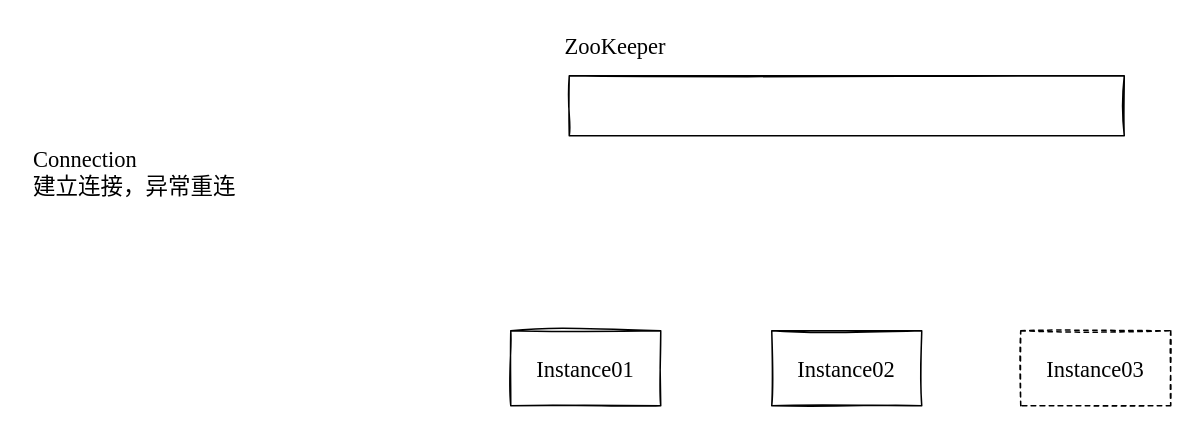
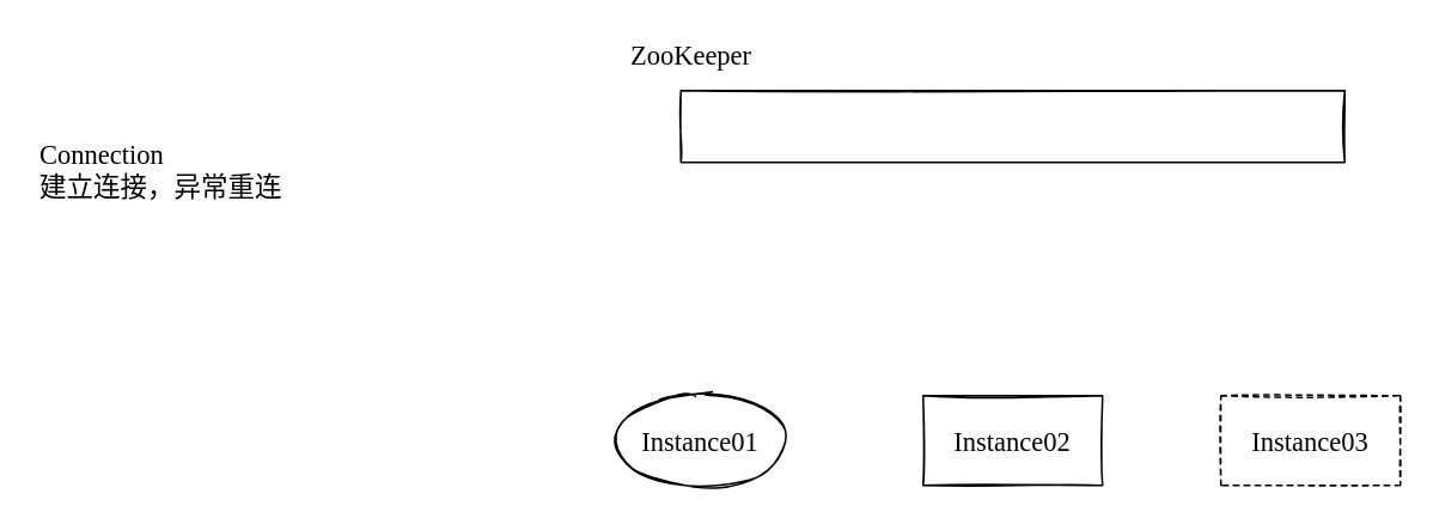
- <mxCell id="6" value="ZooKeeper" style="text;html=1;strokeColor=none;fillColor=none;align=center;verticalAlign=middle;whiteSpace=wrap;rounded=0;sketch=1;fontSize=15;fontFamily=Comic Sans MS;" vertex="1" parent="1"><mxGeometry x="370" y="20" width="80" height="20" as="geometry" /></mxCell>
+ <mxCell id="6" value="ZooKeeper" style="text;html=1;strokeColor=none;fillColor=none;align=center;verticalAlign=middle;whiteSpace=wrap;rounded=0;sketch=1;fontSize=15;fontFamily=Comic Sans MS;" vertex="1" parent="1"><mxGeometry x="345" y="20" width="80" height="20" as="geometry" /></mxCell>
- <mxCell id="7" value="Connection&lt;br&gt;建立连接，异常重连" style="text;html=1;strokeColor=none;fillColor=none;align=left;verticalAlign=top;whiteSpace=wrap;rounded=0;sketch=1;fontFamily=Comic Sans MS;fontSize=15;" vertex="1" parent="1"><mxGeometry x="20" y="90" width="210" height="40" as="geometry" /></mxCell>
+ <mxCell id="7" value="Connection&lt;br&gt;建立连接，异常重连" style="text;html=1;strokeColor=none;fillColor=none;align=left;verticalAlign=top;whiteSpace=wrap;rounded=0;sketch=1;fontFamily=Comic Sans MS;fontSize=15;" vertex="1" parent="1"><mxGeometry x="20" y="70" width="210" height="40" as="geometry" /></mxCell>
- <mxCell id="2" value="Instance01" style="rounded=0;whiteSpace=wrap;html=1;sketch=1;fillColor=none;fontSize=15;fontFamily=Comic Sans MS;" vertex="1" parent="1"><mxGeometry x="340" y="220" width="100" height="50" as="geometry" /></mxCell>
+ <mxCell id="2" value="Instance01" style="ellipse;whiteSpace=wrap;html=1;sketch=1;fillColor=none;fontSize=15;fontFamily=Comic Sans MS;" vertex="1" parent="1"><mxGeometry x="340" y="220" width="100" height="50" as="geometry" /></mxCell>
